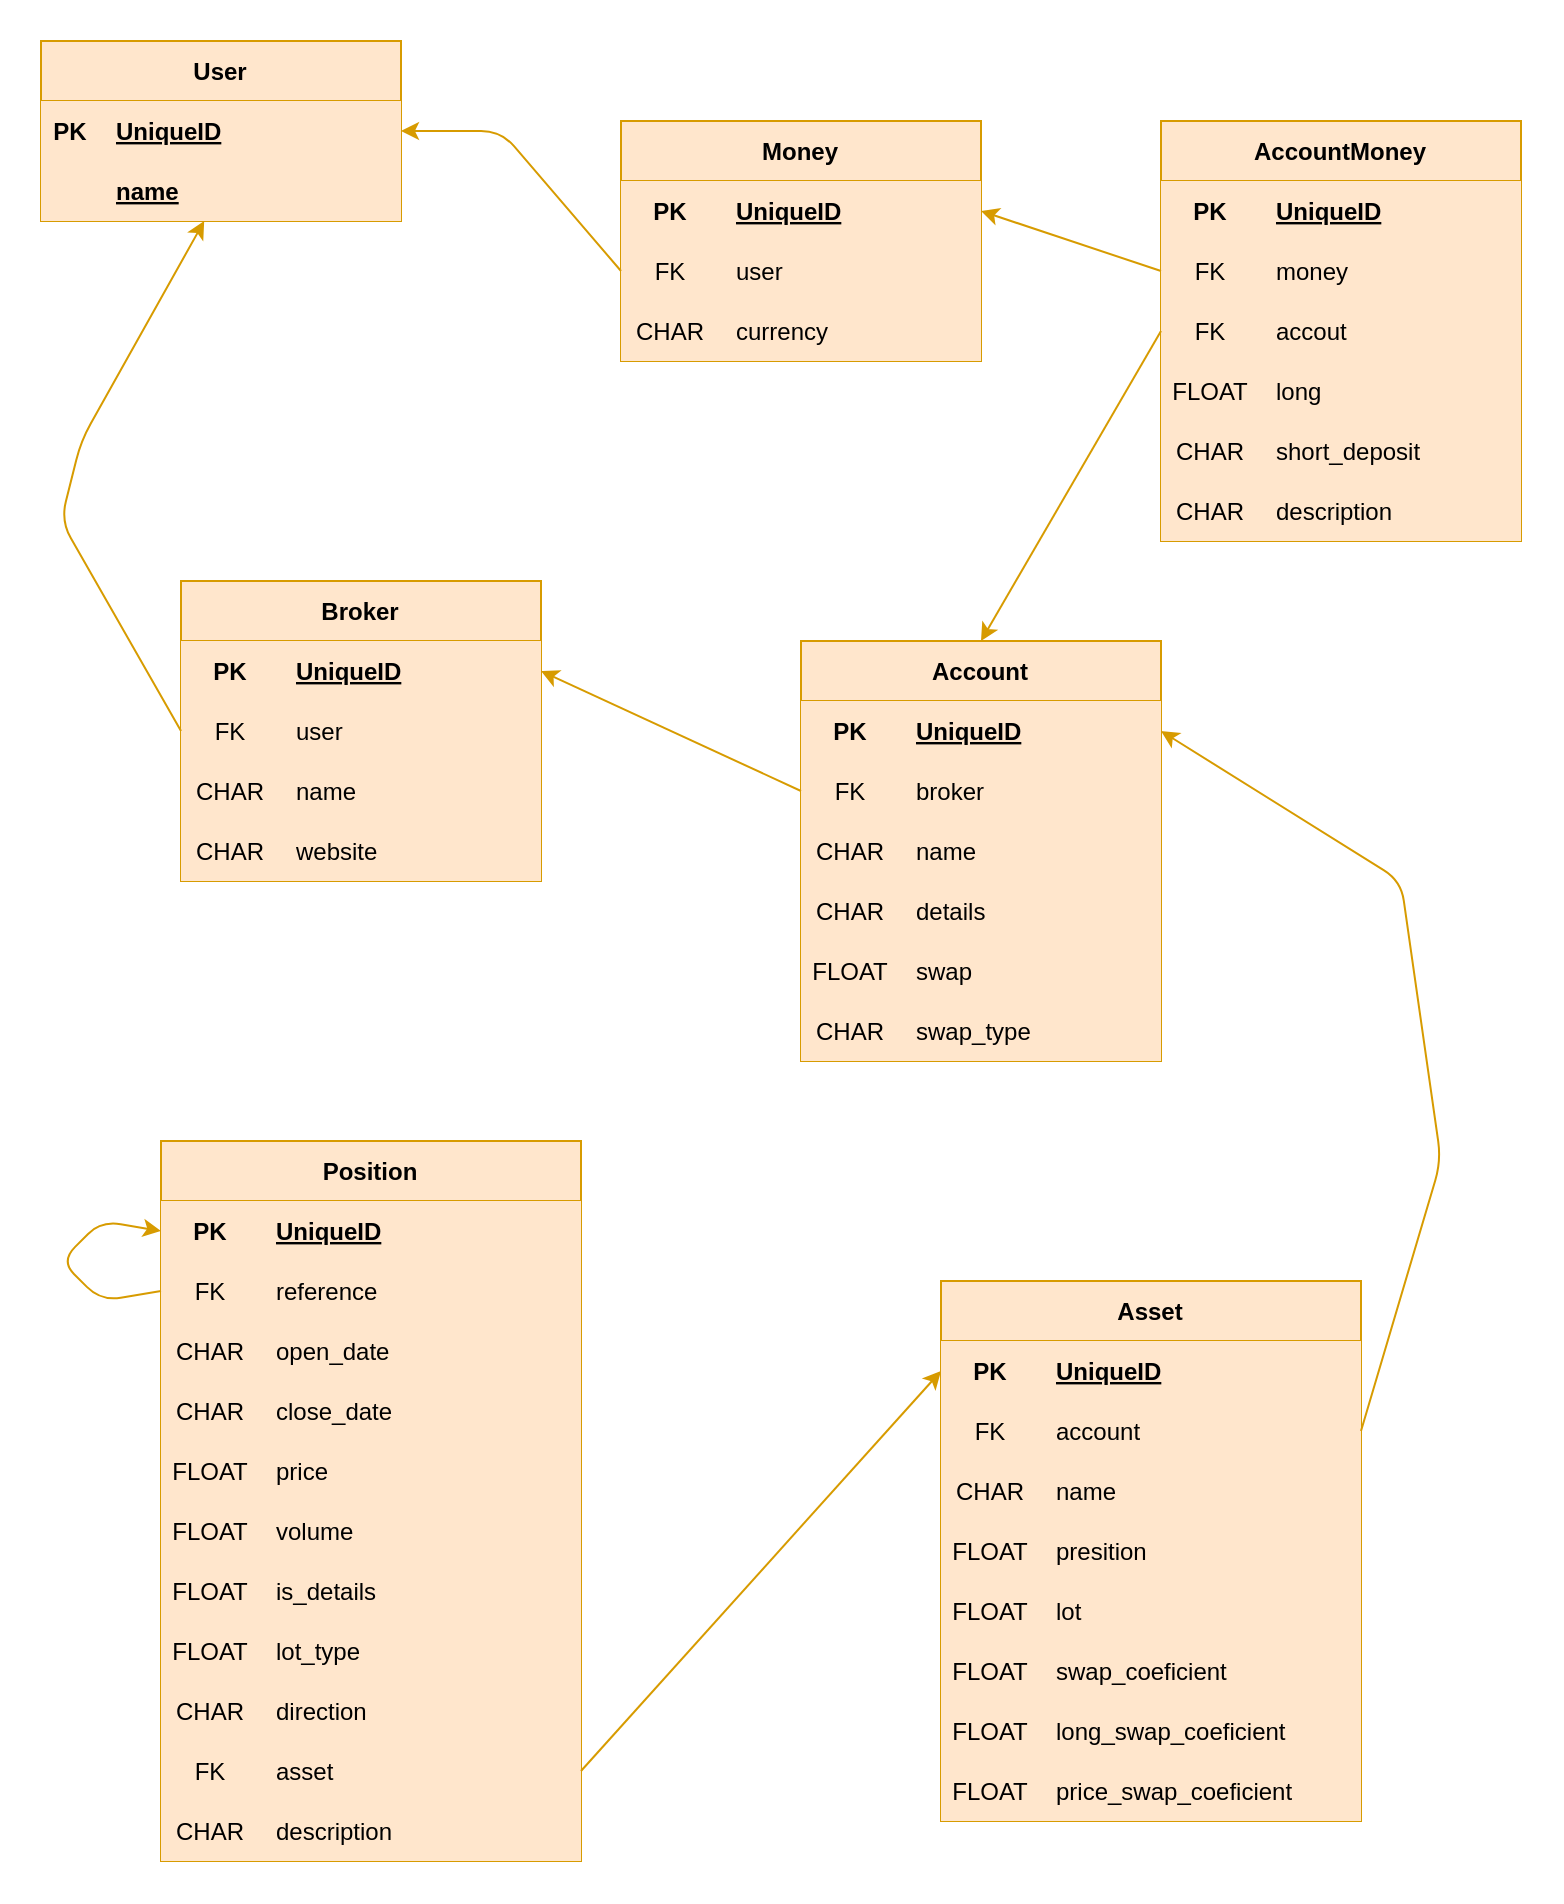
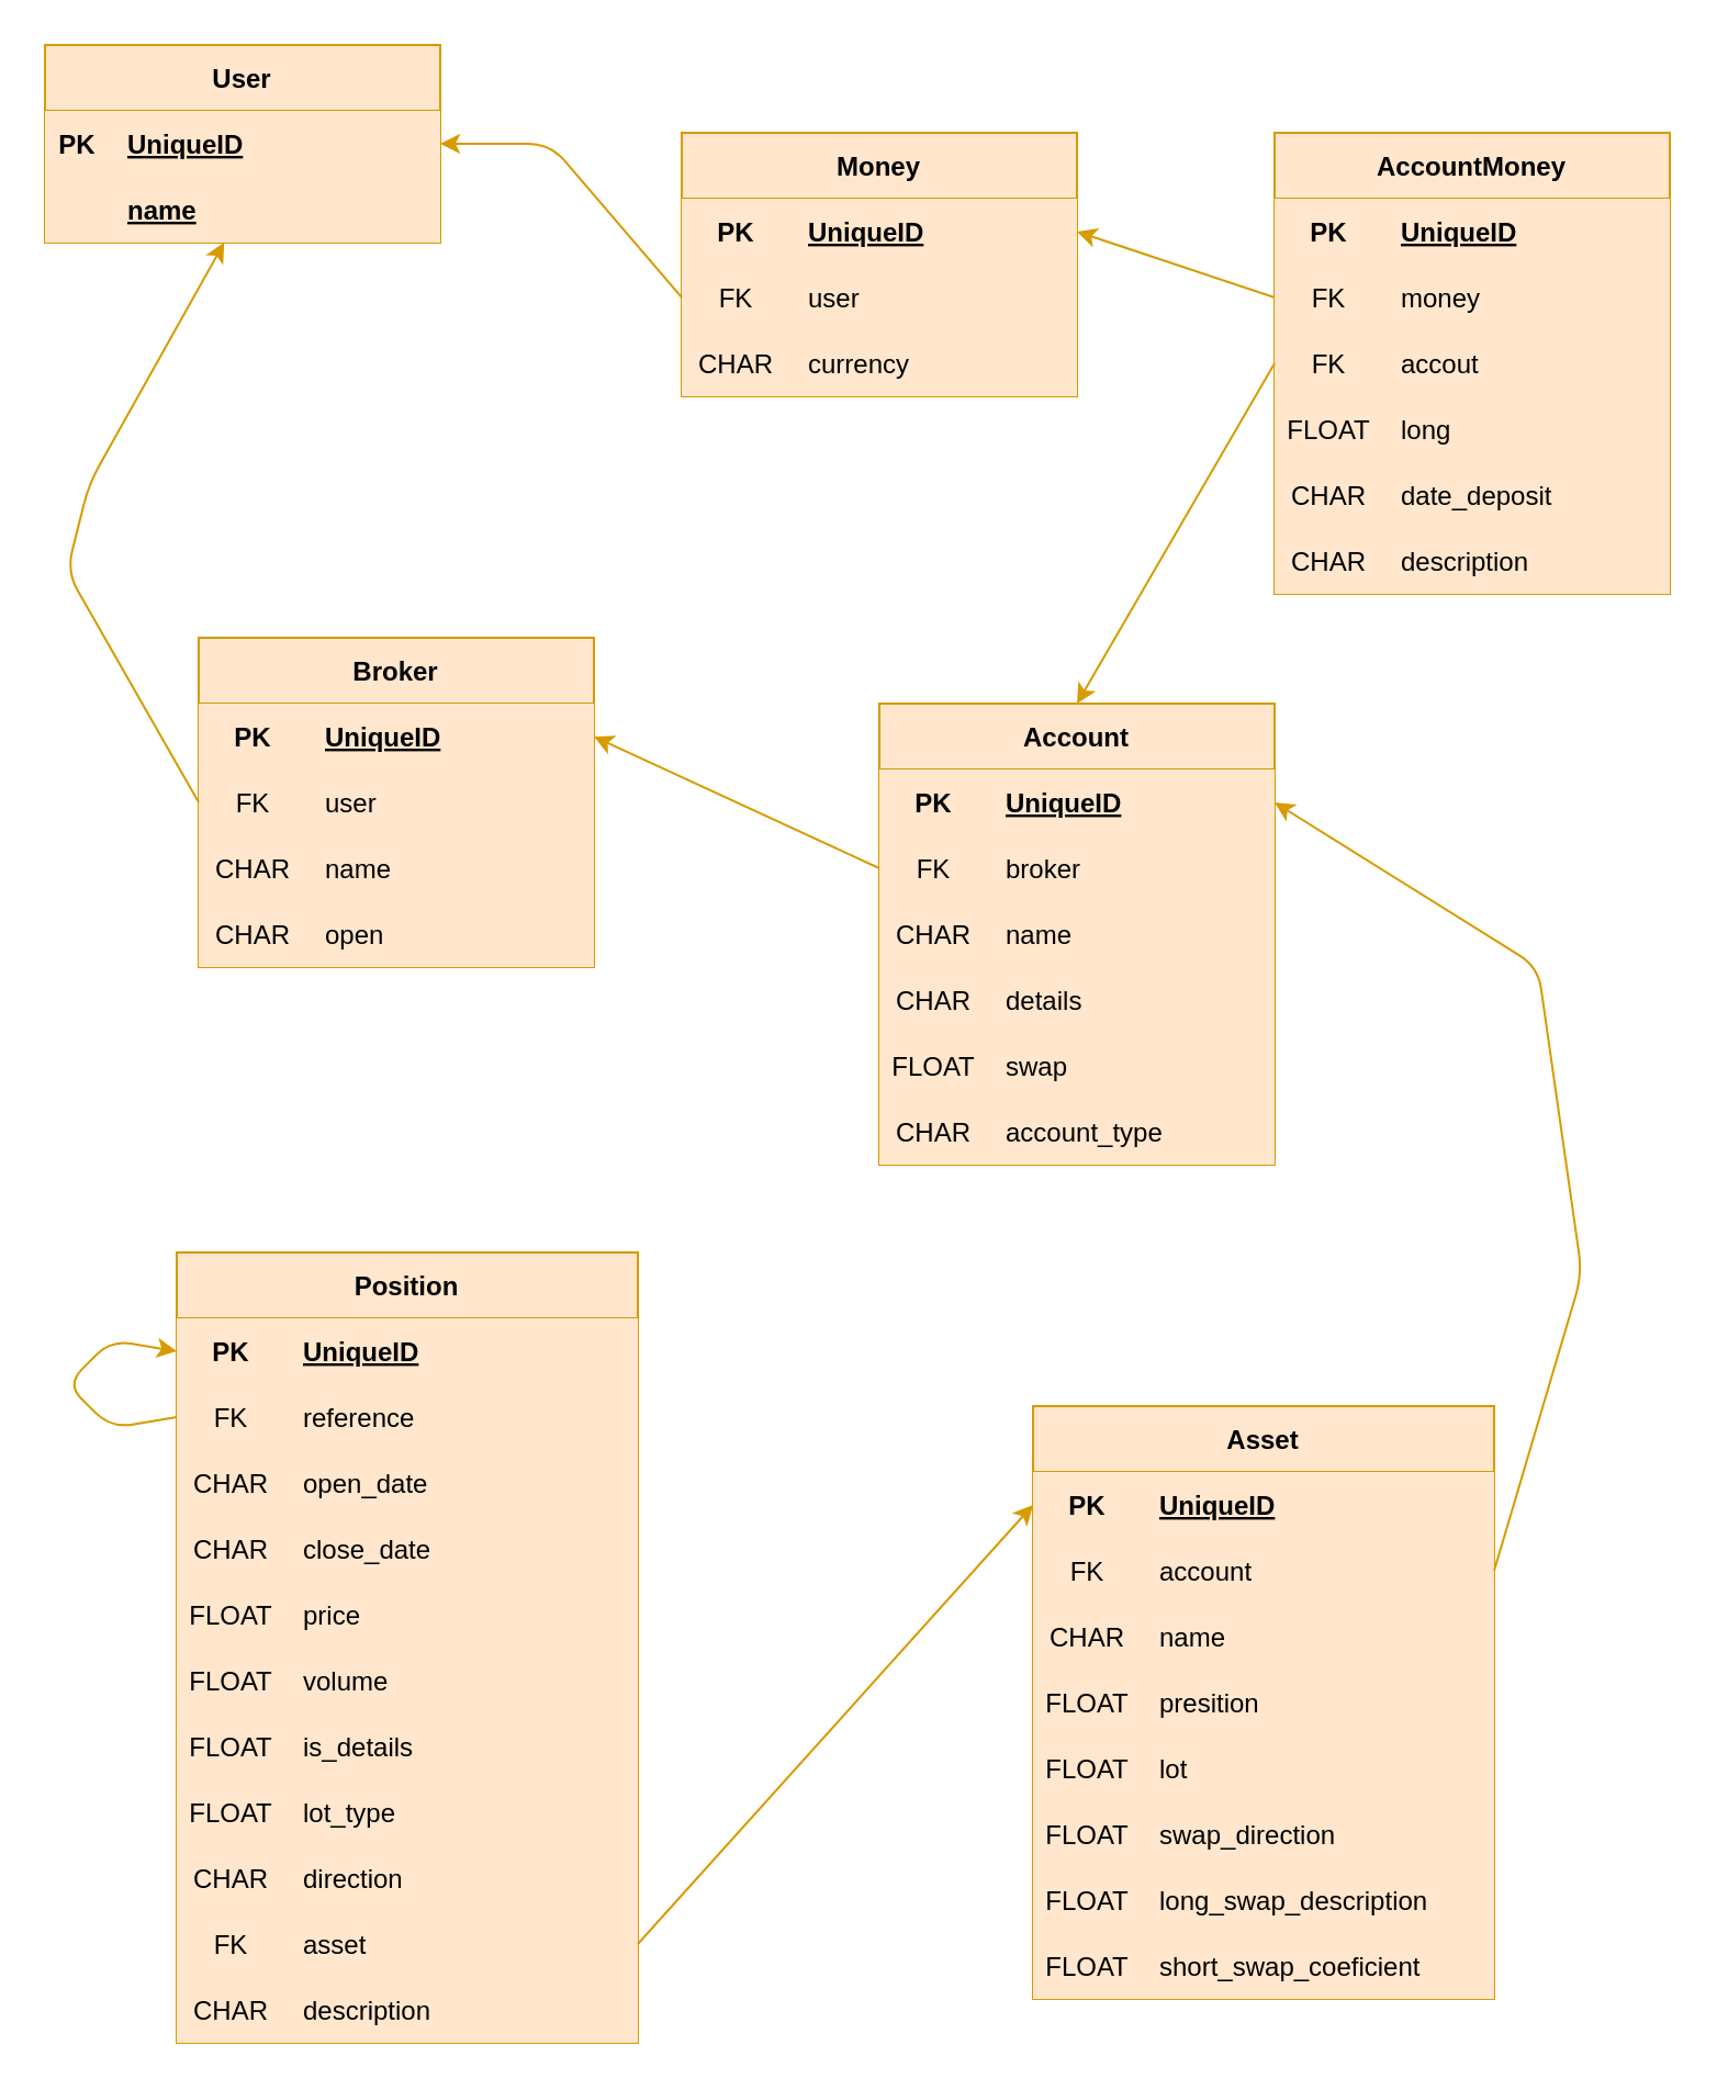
- <mxCell id="131" value="short_deposit" style="shape=partialRectangle;connectable=0;top=0;left=0;bottom=0;right=0;align=left;spacingLeft=6;overflow=hidden;swimlaneLine=1;shadow=0;fillColor=#ffe6cc;strokeColor=#d79b00;fontColor=#000000;" parent="129" vertex="1"><mxGeometry x="50" width="130" height="30" as="geometry"><mxRectangle width="130" height="30" as="alternateBounds" /></mxGeometry></mxCell>
+ <mxCell id="131" value="date_deposit" style="shape=partialRectangle;connectable=0;top=0;left=0;bottom=0;right=0;align=left;spacingLeft=6;overflow=hidden;swimlaneLine=1;shadow=0;fillColor=#ffe6cc;strokeColor=#d79b00;fontColor=#000000;" parent="129" vertex="1"><mxGeometry x="50" width="130" height="30" as="geometry"><mxRectangle width="130" height="30" as="alternateBounds" /></mxGeometry></mxCell>
- <mxCell id="32" value="website" style="shape=partialRectangle;connectable=0;top=0;left=0;bottom=0;right=0;align=left;spacingLeft=6;overflow=hidden;swimlaneLine=1;shadow=0;fillColor=#ffe6cc;strokeColor=#d79b00;fontColor=#000000;" parent="30" vertex="1"><mxGeometry x="50" width="130" height="30" as="geometry"><mxRectangle width="130" height="30" as="alternateBounds" /></mxGeometry></mxCell>
+ <mxCell id="32" value="open" style="shape=partialRectangle;connectable=0;top=0;left=0;bottom=0;right=0;align=left;spacingLeft=6;overflow=hidden;swimlaneLine=1;shadow=0;fillColor=#ffe6cc;strokeColor=#d79b00;fontColor=#000000;" parent="30" vertex="1"><mxGeometry x="50" width="130" height="30" as="geometry"><mxRectangle width="130" height="30" as="alternateBounds" /></mxGeometry></mxCell>
- <mxCell id="52" value="swap_type" style="shape=partialRectangle;connectable=0;top=0;left=0;bottom=0;right=0;align=left;spacingLeft=6;overflow=hidden;swimlaneLine=1;shadow=0;fillColor=#ffe6cc;strokeColor=#d79b00;fontColor=#000000;" parent="50" vertex="1"><mxGeometry x="50" width="130" height="30" as="geometry"><mxRectangle width="130" height="30" as="alternateBounds" /></mxGeometry></mxCell>
+ <mxCell id="52" value="account_type" style="shape=partialRectangle;connectable=0;top=0;left=0;bottom=0;right=0;align=left;spacingLeft=6;overflow=hidden;swimlaneLine=1;shadow=0;fillColor=#ffe6cc;strokeColor=#d79b00;fontColor=#000000;" parent="50" vertex="1"><mxGeometry x="50" width="130" height="30" as="geometry"><mxRectangle width="130" height="30" as="alternateBounds" /></mxGeometry></mxCell>
- <mxCell id="72" value="swap_coeficient" style="shape=partialRectangle;connectable=0;top=0;left=0;bottom=0;right=0;align=left;spacingLeft=6;overflow=hidden;swimlaneLine=1;shadow=0;fillColor=#ffe6cc;strokeColor=#d79b00;fontColor=#000000;" parent="70" vertex="1"><mxGeometry x="50" width="160" height="30" as="geometry"><mxRectangle width="160" height="30" as="alternateBounds" /></mxGeometry></mxCell>
+ <mxCell id="72" value="swap_direction" style="shape=partialRectangle;connectable=0;top=0;left=0;bottom=0;right=0;align=left;spacingLeft=6;overflow=hidden;swimlaneLine=1;shadow=0;fillColor=#ffe6cc;strokeColor=#d79b00;fontColor=#000000;" parent="70" vertex="1"><mxGeometry x="50" width="160" height="30" as="geometry"><mxRectangle width="160" height="30" as="alternateBounds" /></mxGeometry></mxCell>
- <mxCell id="75" value="long_swap_coeficient" style="shape=partialRectangle;connectable=0;top=0;left=0;bottom=0;right=0;align=left;spacingLeft=6;overflow=hidden;swimlaneLine=1;shadow=0;fillColor=#ffe6cc;strokeColor=#d79b00;fontColor=#000000;" parent="73" vertex="1"><mxGeometry x="50" width="160" height="30" as="geometry"><mxRectangle width="160" height="30" as="alternateBounds" /></mxGeometry></mxCell>
+ <mxCell id="75" value="long_swap_description" style="shape=partialRectangle;connectable=0;top=0;left=0;bottom=0;right=0;align=left;spacingLeft=6;overflow=hidden;swimlaneLine=1;shadow=0;fillColor=#ffe6cc;strokeColor=#d79b00;fontColor=#000000;" parent="73" vertex="1"><mxGeometry x="50" width="160" height="30" as="geometry"><mxRectangle width="160" height="30" as="alternateBounds" /></mxGeometry></mxCell>
- <mxCell id="78" value="price_swap_coeficient" style="shape=partialRectangle;connectable=0;top=0;left=0;bottom=0;right=0;align=left;spacingLeft=6;overflow=hidden;swimlaneLine=1;shadow=0;fillColor=#ffe6cc;strokeColor=#d79b00;fontColor=#000000;" parent="76" vertex="1"><mxGeometry x="50" width="160" height="30" as="geometry"><mxRectangle width="160" height="30" as="alternateBounds" /></mxGeometry></mxCell>
+ <mxCell id="78" value="short_swap_coeficient" style="shape=partialRectangle;connectable=0;top=0;left=0;bottom=0;right=0;align=left;spacingLeft=6;overflow=hidden;swimlaneLine=1;shadow=0;fillColor=#ffe6cc;strokeColor=#d79b00;fontColor=#000000;" parent="76" vertex="1"><mxGeometry x="50" width="160" height="30" as="geometry"><mxRectangle width="160" height="30" as="alternateBounds" /></mxGeometry></mxCell>
